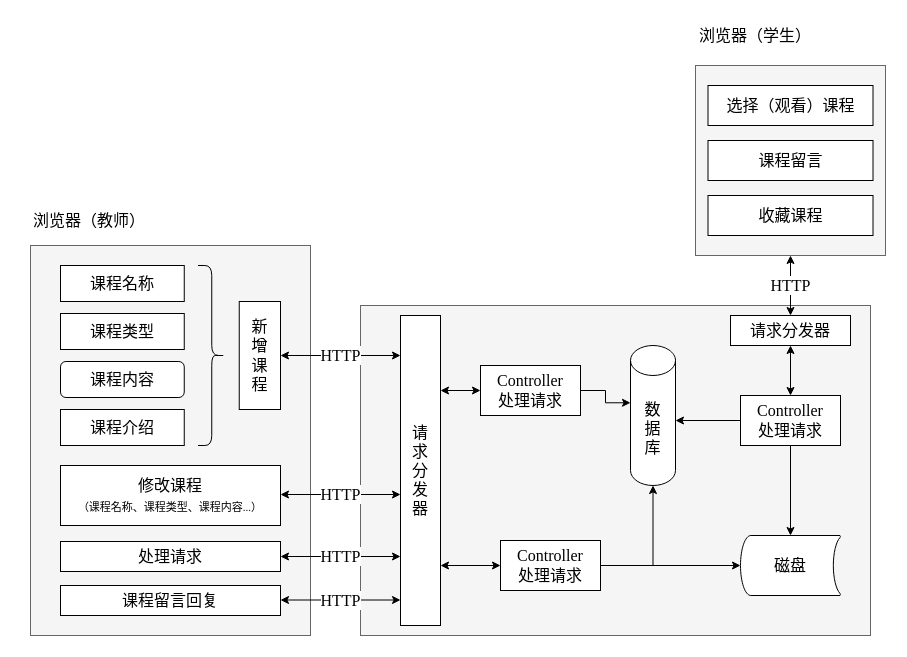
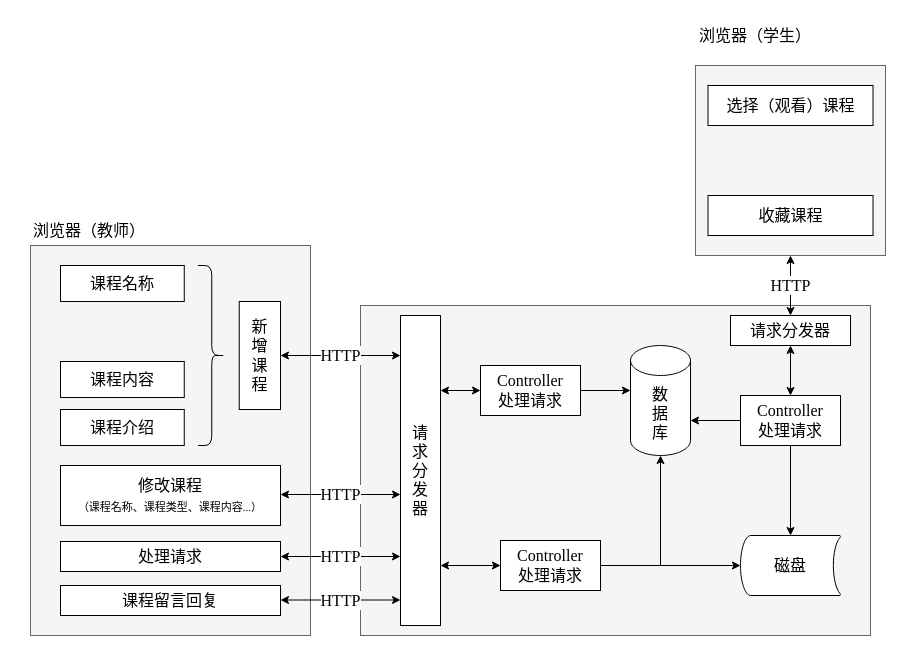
- <mxCell id="36" value="课程留言" style="rounded=0;whiteSpace=wrap;html=1;fontFamily=宋体;fontSize=16;strokeWidth=1;" vertex="1" parent="1"><mxGeometry x="707.5" y="140" width="165" height="40" as="geometry" /></mxCell>
- <mxCell id="3" value="浏览器（教师）" style="text;html=1;strokeColor=none;fillColor=none;align=center;verticalAlign=middle;whiteSpace=wrap;rounded=0;fontFamily=宋体;fontSize=16;" vertex="1" parent="1"><mxGeometry x="20" y="205" width="137.5" height="30" as="geometry" /></mxCell>
+ <mxCell id="3" value="浏览器（教师）" style="text;html=1;strokeColor=none;fillColor=none;align=center;verticalAlign=middle;whiteSpace=wrap;rounded=0;fontFamily=宋体;fontSize=16;" vertex="1" parent="1"><mxGeometry x="20" y="215" width="137.5" height="30" as="geometry" /></mxCell>
- <mxCell id="6" value="课程类型" style="rounded=0;whiteSpace=wrap;html=1;fontFamily=宋体;fontSize=16;" vertex="1" parent="4"><mxGeometry y="48" width="123.75" height="36" as="geometry" /></mxCell>
- <mxCell id="7" value="课程内容" style="whiteSpace=wrap;html=1;fontFamily=宋体;fontSize=16;rounded=1;" vertex="1" parent="4"><mxGeometry y="96" width="123.75" height="36" as="geometry" /></mxCell>
+ <mxCell id="7" value="课程内容" style="rounded=0;whiteSpace=wrap;html=1;fontFamily=宋体;fontSize=16;" vertex="1" parent="4"><mxGeometry y="96" width="123.75" height="36" as="geometry" /></mxCell>
- <mxCell id="20" value="数&lt;br&gt;据&lt;br&gt;库" style="shape=cylinder3;whiteSpace=wrap;html=1;boundedLbl=1;backgroundOutline=1;size=15;fontFamily=宋体;fontSize=16;" vertex="1" parent="1"><mxGeometry x="630" y="345" width="45" height="140" as="geometry" /></mxCell>
+ <mxCell id="20" value="数&lt;br&gt;据&lt;br&gt;库" style="shape=cylinder3;whiteSpace=wrap;html=1;boundedLbl=1;backgroundOutline=1;size=15;fontFamily=宋体;fontSize=16;" vertex="1" parent="1"><mxGeometry x="630" y="345" width="60" height="110" as="geometry" /></mxCell>
